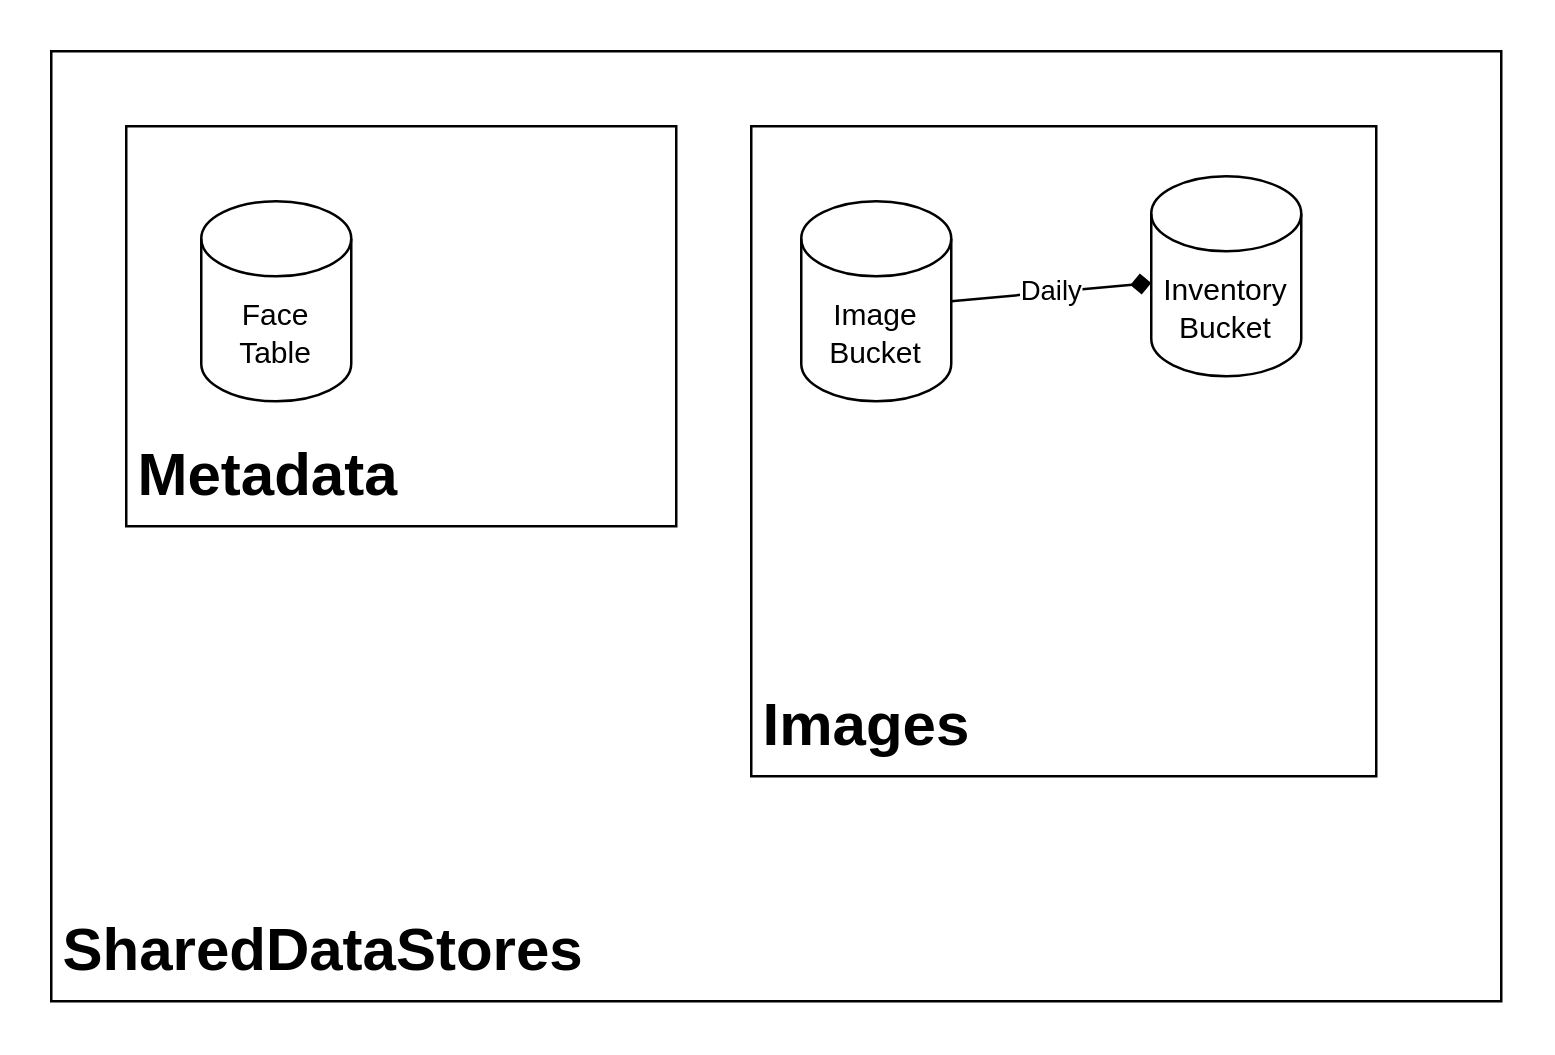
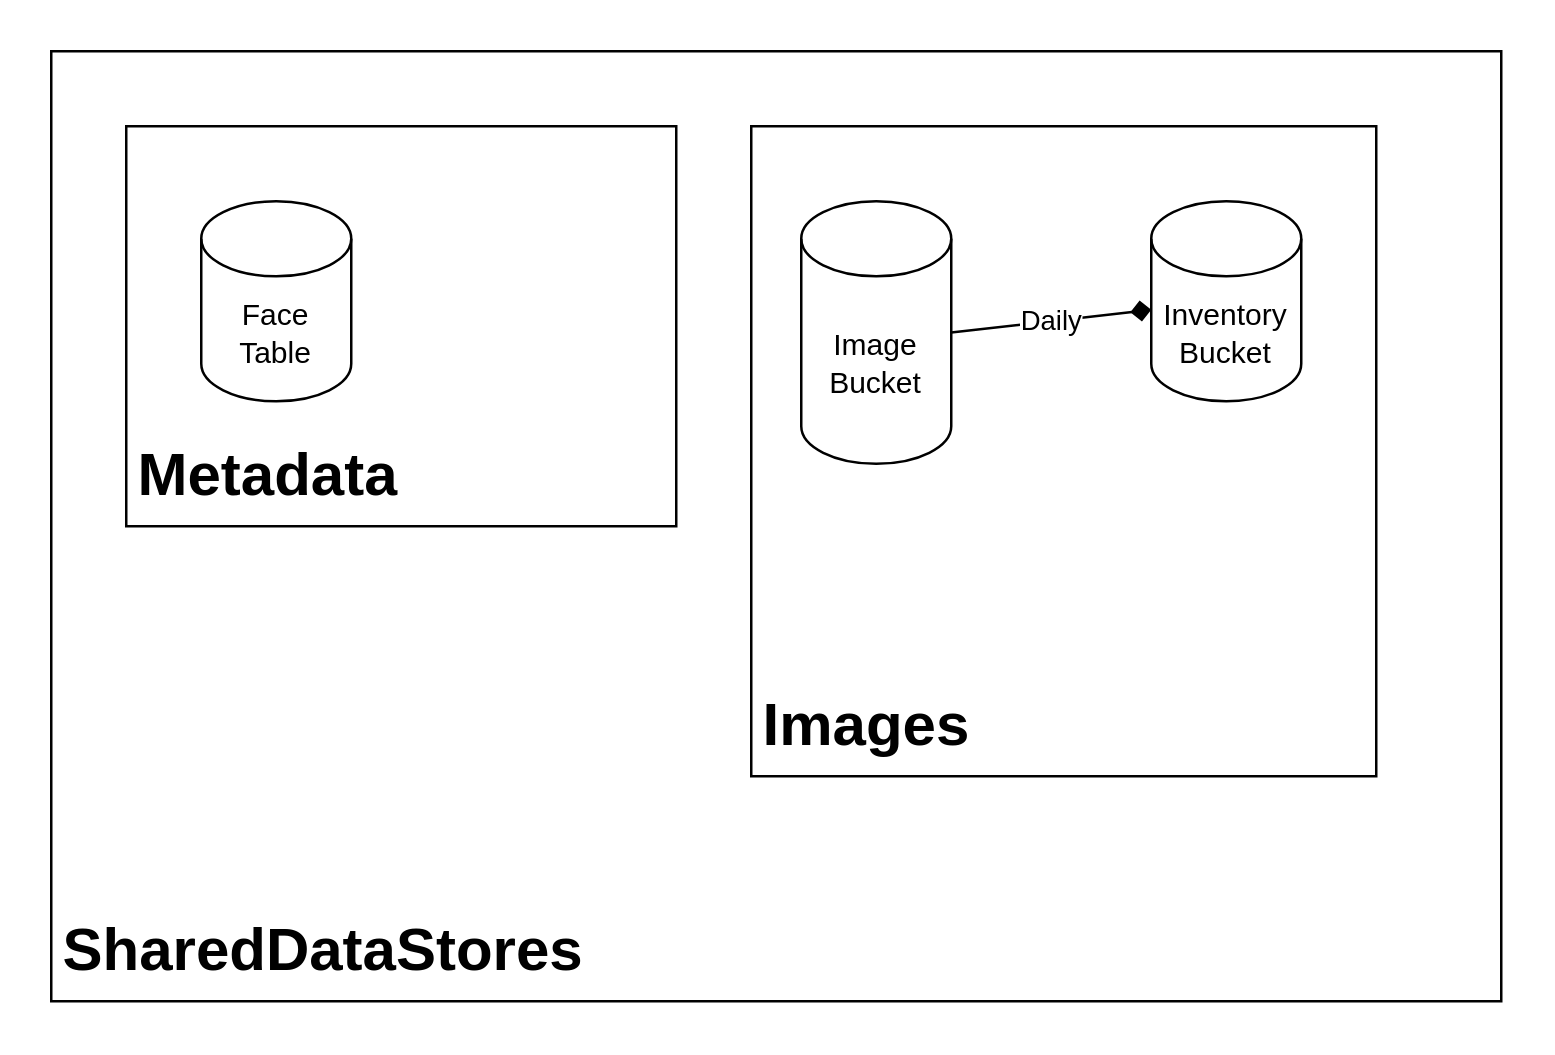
- <mxCell id="6" value="Inventory&lt;br&gt;Bucket" style="shape=cylinder3;whiteSpace=wrap;html=1;boundedLbl=1;backgroundOutline=1;size=15;" vertex="1" parent="1"><mxGeometry x="460" y="70" width="60" height="80" as="geometry" /></mxCell>
+ <mxCell id="6" value="Inventory&lt;br&gt;Bucket" style="shape=cylinder3;whiteSpace=wrap;html=1;boundedLbl=1;backgroundOutline=1;size=15;" vertex="1" parent="1"><mxGeometry x="460" y="80" width="60" height="80" as="geometry" /></mxCell>
- <mxCell id="5" value="Image&lt;br&gt;Bucket" style="shape=cylinder3;whiteSpace=wrap;html=1;boundedLbl=1;backgroundOutline=1;size=15;" vertex="1" parent="1"><mxGeometry x="320" y="80" width="60" height="80" as="geometry" /></mxCell>
+ <mxCell id="5" value="Image&lt;br&gt;Bucket" style="shape=cylinder3;whiteSpace=wrap;html=1;boundedLbl=1;backgroundOutline=1;size=15;" vertex="1" parent="1"><mxGeometry x="320" y="80" width="60" height="105" as="geometry" /></mxCell>
